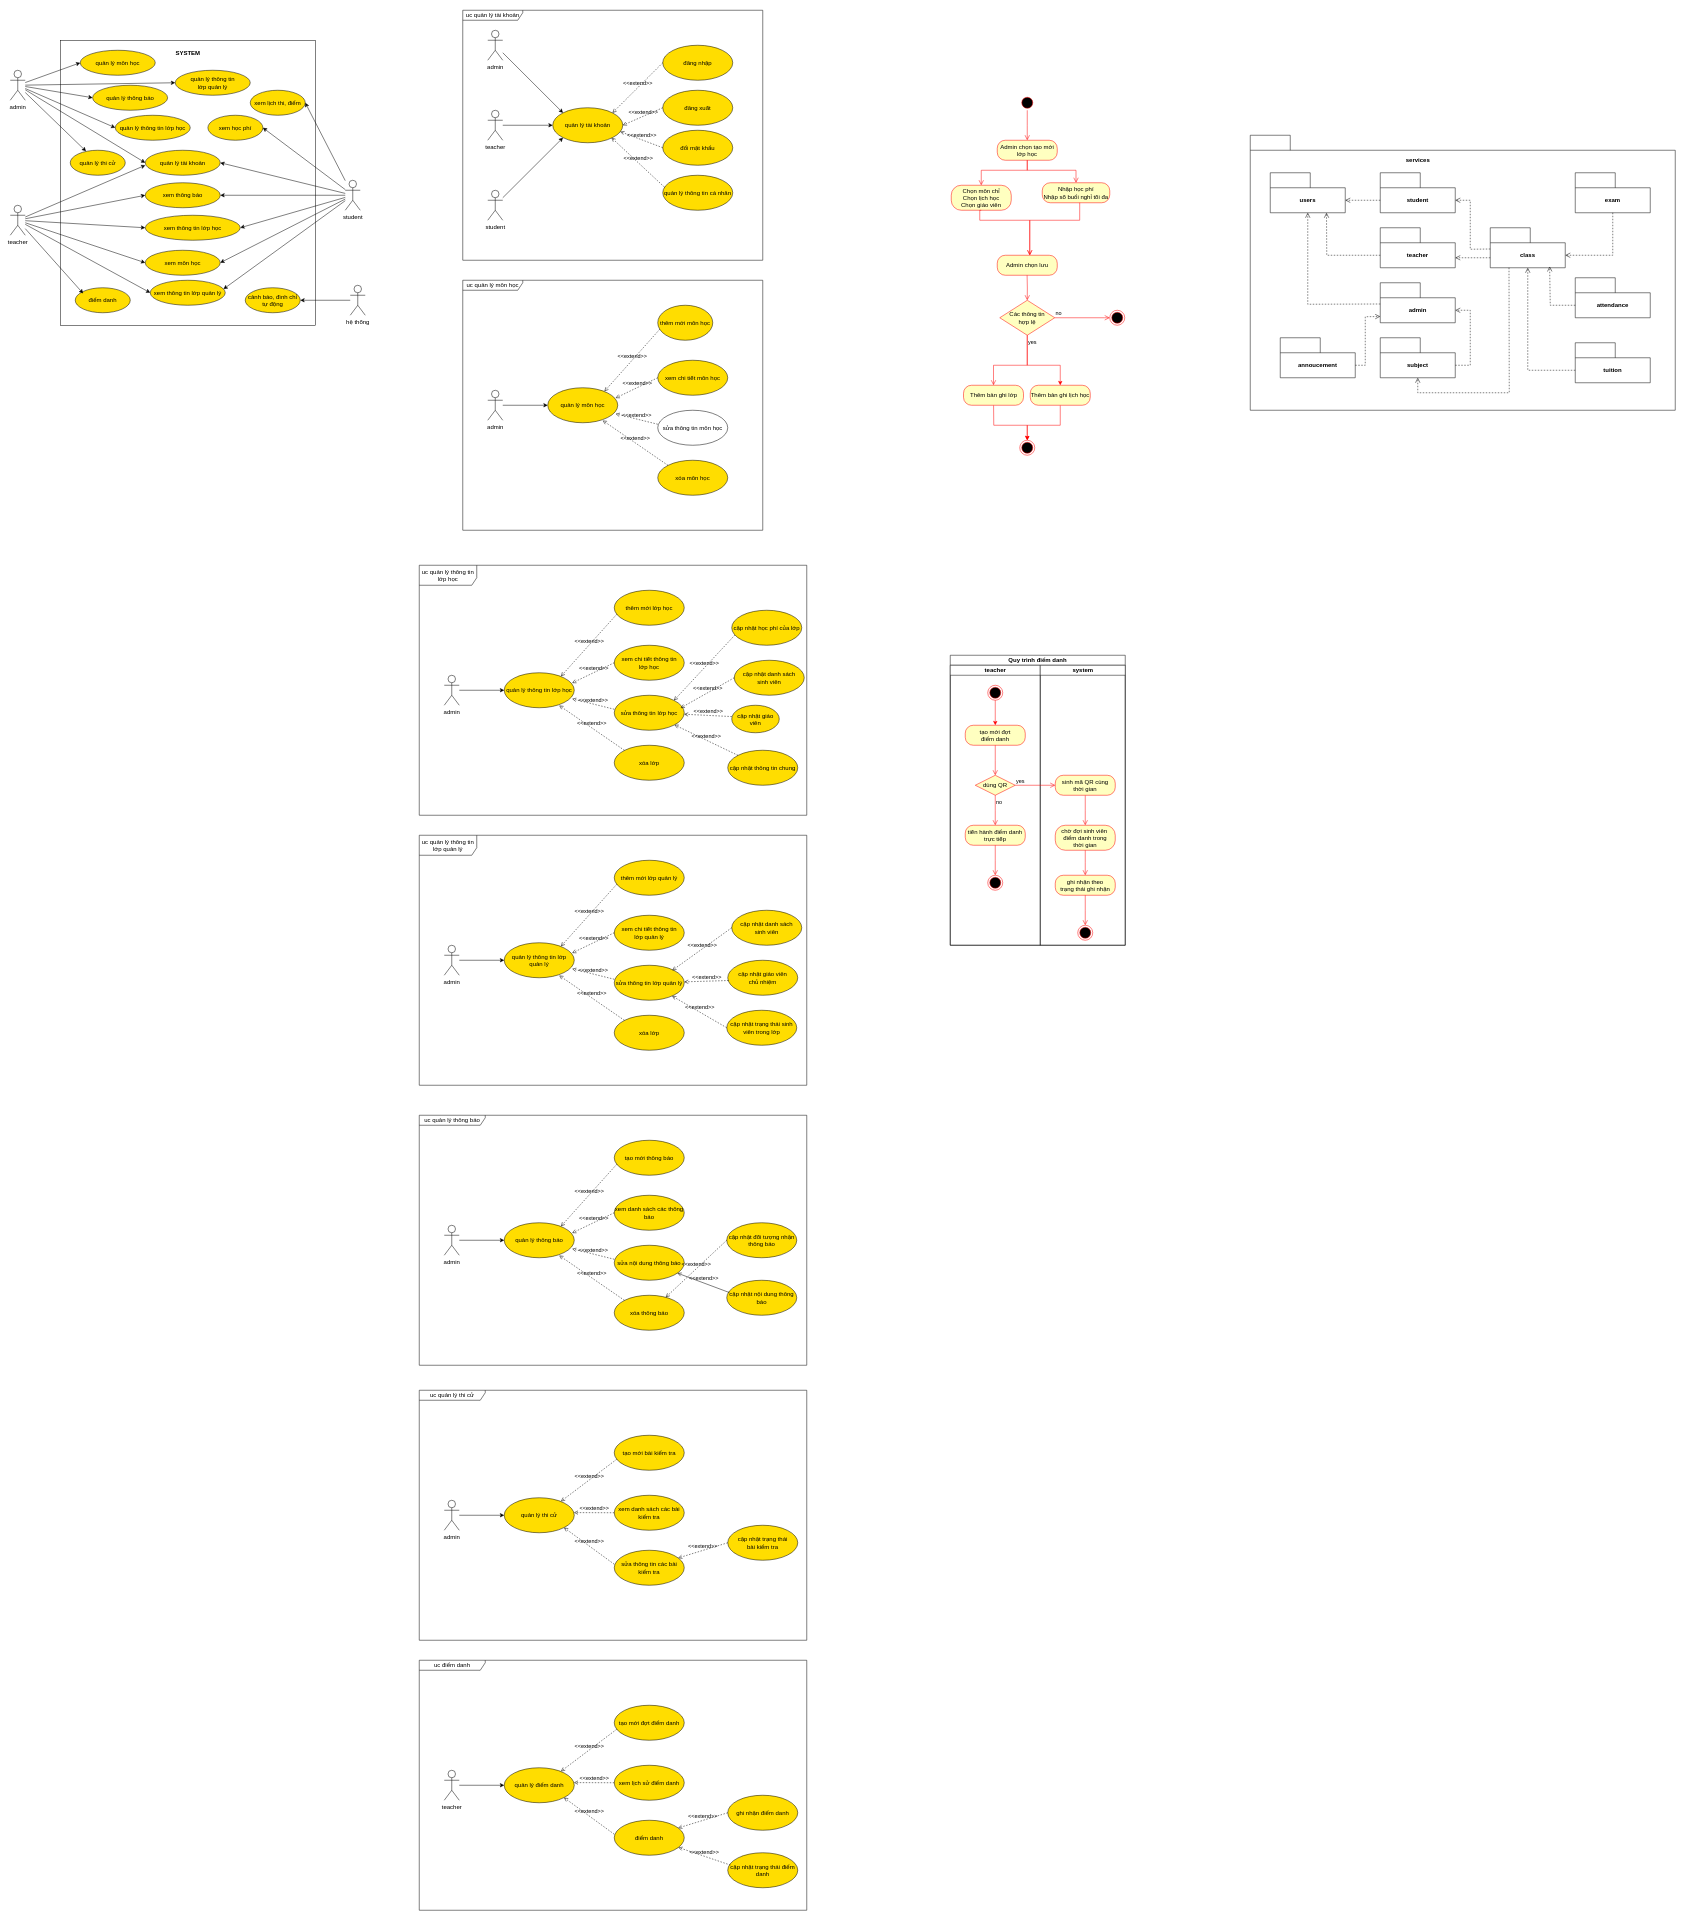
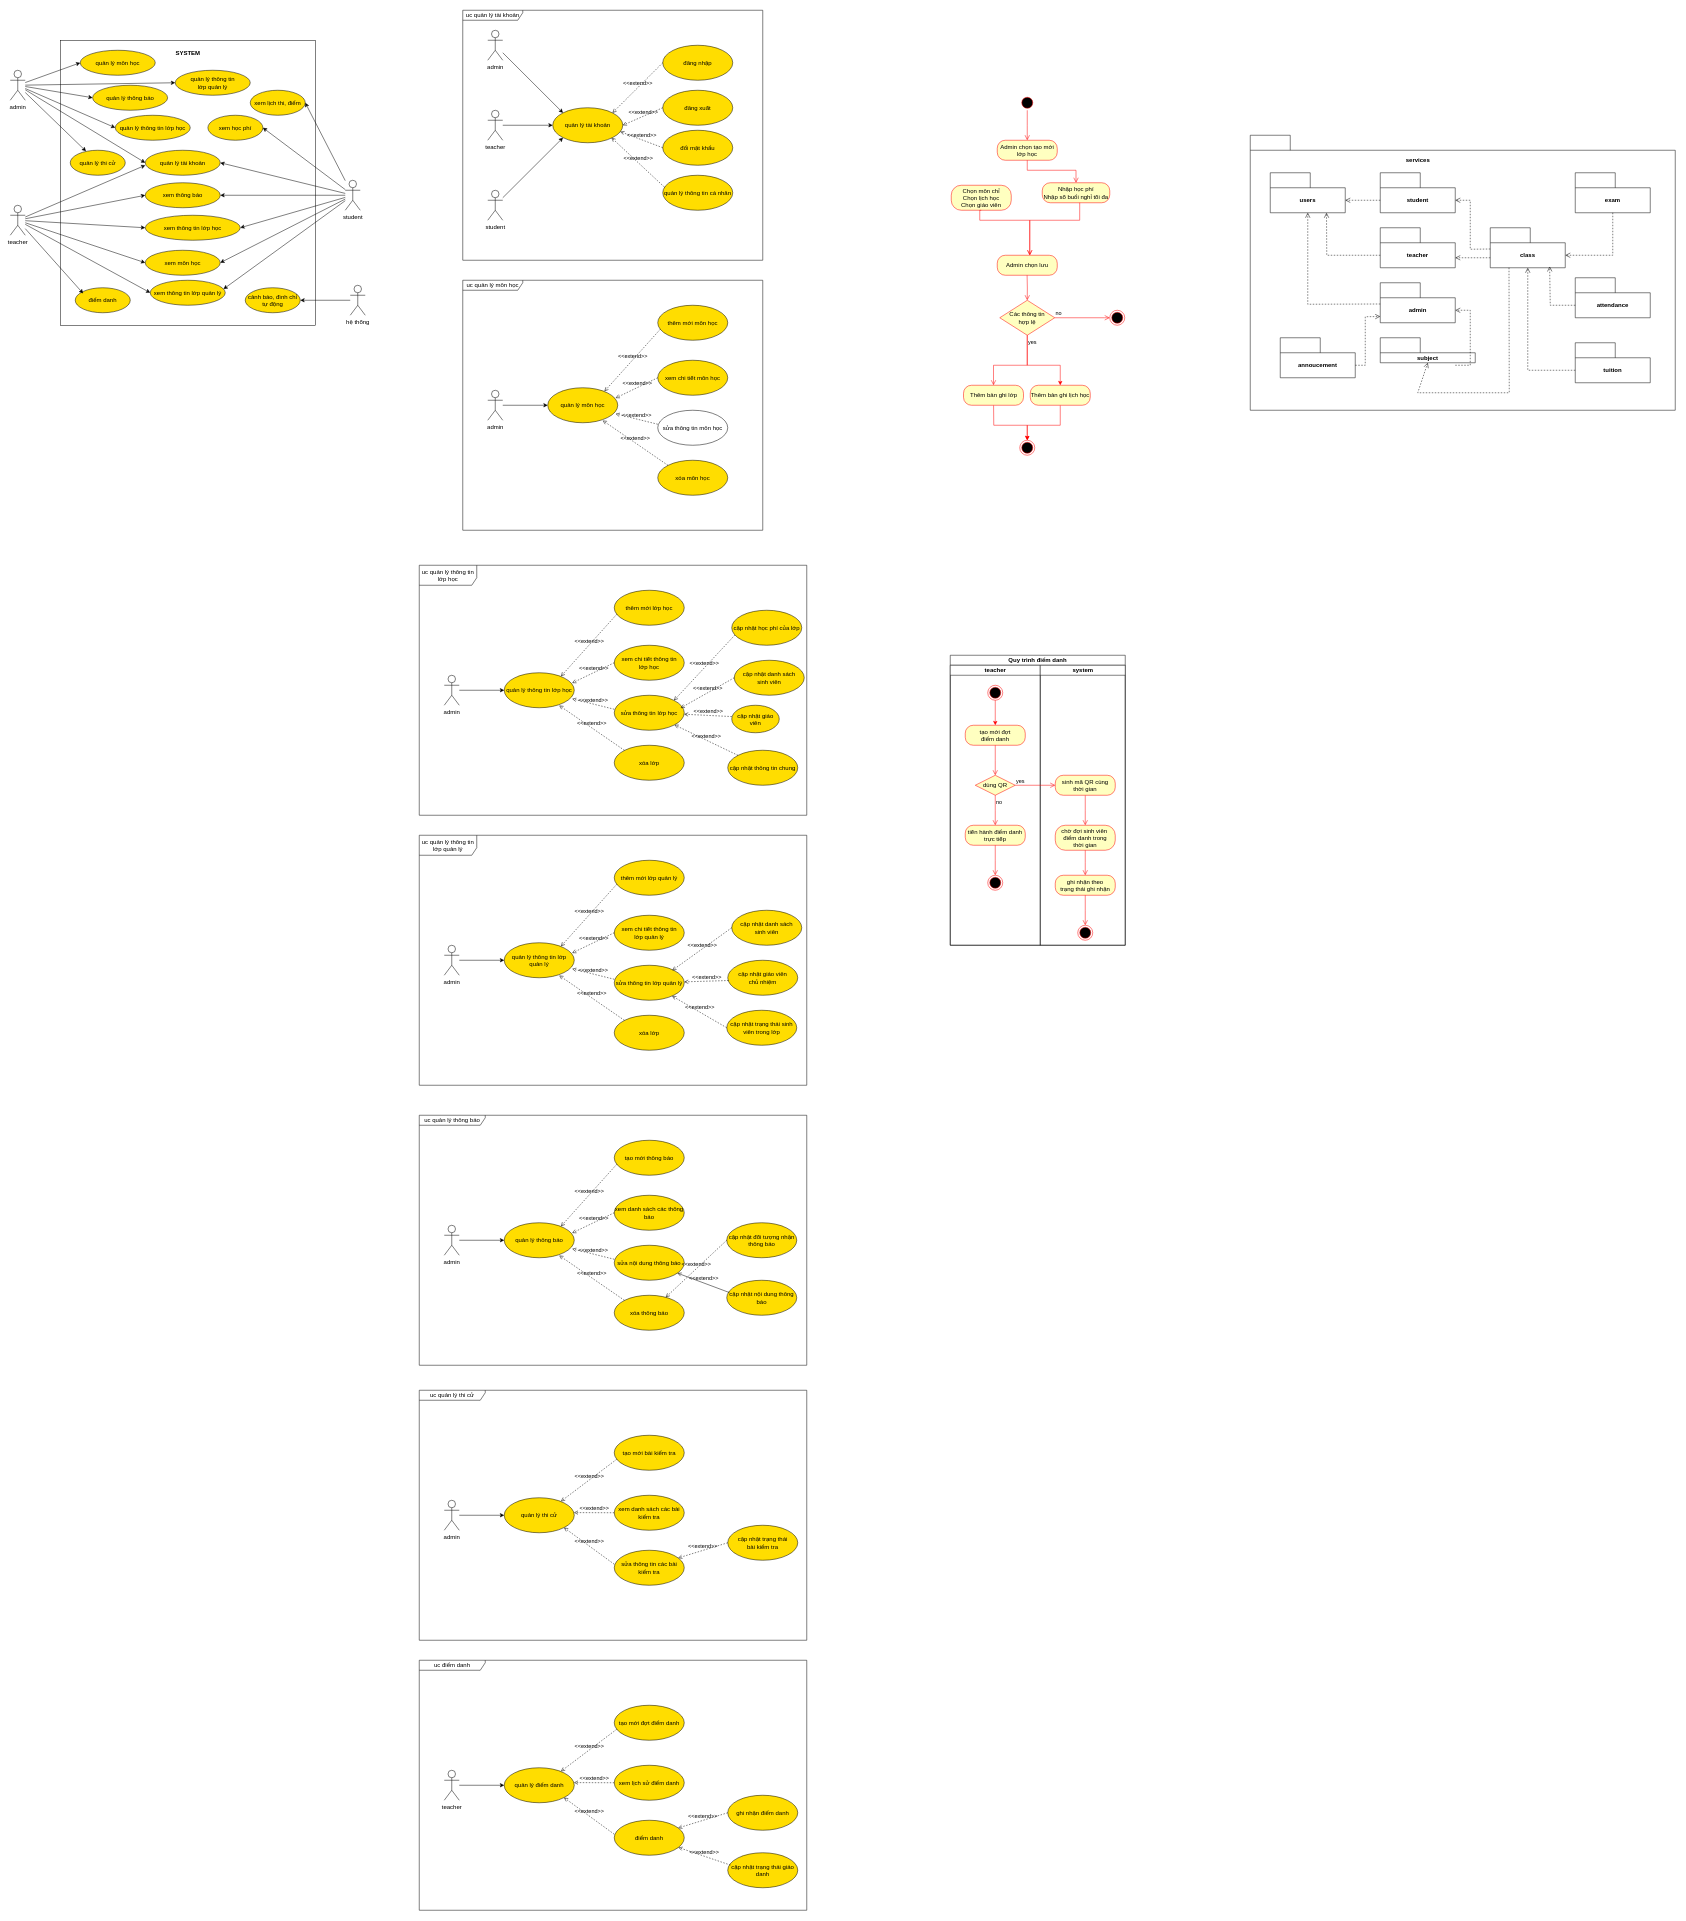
- <mxCell id="154" value="" style="edgeStyle=orthogonalEdgeStyle;html=1;verticalAlign=bottom;endArrow=open;endSize=8;strokeColor=#ff0000;rounded=0;entryX=0.5;entryY=0;entryDx=0;entryDy=0;" edge="1" source="153" parent="1" target="155"><mxGeometry relative="1" as="geometry"><mxPoint x="2054" y="380" as="targetPoint" /><Array as="points"><mxPoint x="2054" y="340" /><mxPoint x="1962" y="340" /></Array></mxGeometry></mxCell>
- <mxCell id="63" value="thêm mới môn học" style="ellipse;whiteSpace=wrap;html=1;fillColor=#FFDD00;" vertex="1" parent="1"><mxGeometry x="1315" y="610" width="110" height="70" as="geometry" /></mxCell>
+ <mxCell id="63" value="thêm mới môn học" style="ellipse;whiteSpace=wrap;html=1;fillColor=#FFDD00;" vertex="1" parent="1"><mxGeometry x="1315" y="610" width="140" height="70" as="geometry" /></mxCell>
- <mxCell id="202" value="subject" style="shape=folder;fontStyle=1;tabWidth=80;tabHeight=30;tabPosition=left;html=1;boundedLbl=1;whiteSpace=wrap;" vertex="1" parent="192"><mxGeometry x="250" y="405" width="150" height="80" as="geometry" /></mxCell>
+ <mxCell id="202" value="subject" style="shape=folder;fontStyle=1;tabWidth=80;tabHeight=30;tabPosition=left;html=1;boundedLbl=1;whiteSpace=wrap;" vertex="1" parent="192"><mxGeometry x="250" y="405" width="190" height="50" as="geometry" /></mxCell>
- <mxCell id="148" value="cập nhật trạng thái điểm danh" style="ellipse;whiteSpace=wrap;html=1;fillColor=#FFDD00;" vertex="1" parent="1"><mxGeometry x="1455" y="3705" width="140" height="70" as="geometry" /></mxCell>
+ <mxCell id="148" value="cập nhật trạng thái giáo danh" style="ellipse;whiteSpace=wrap;html=1;fillColor=#FFDD00;" vertex="1" parent="1"><mxGeometry x="1455" y="3705" width="140" height="70" as="geometry" /></mxCell>
